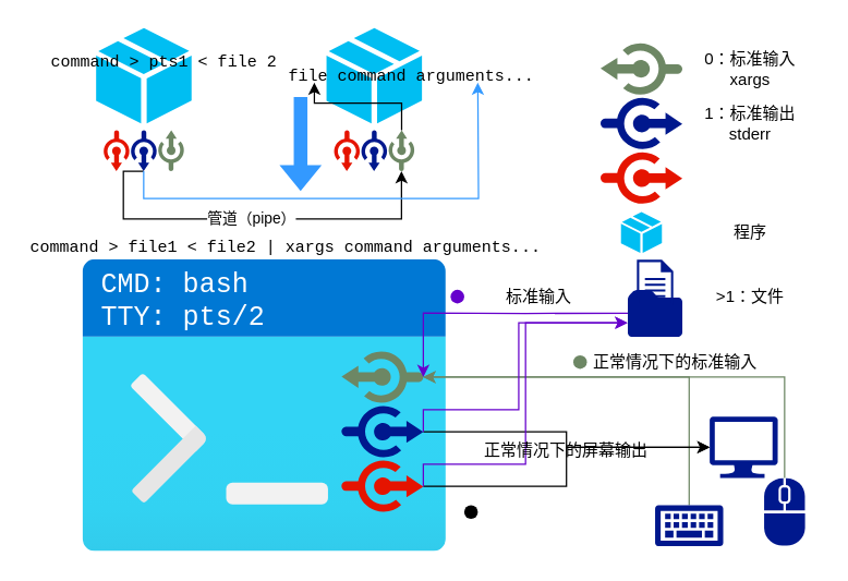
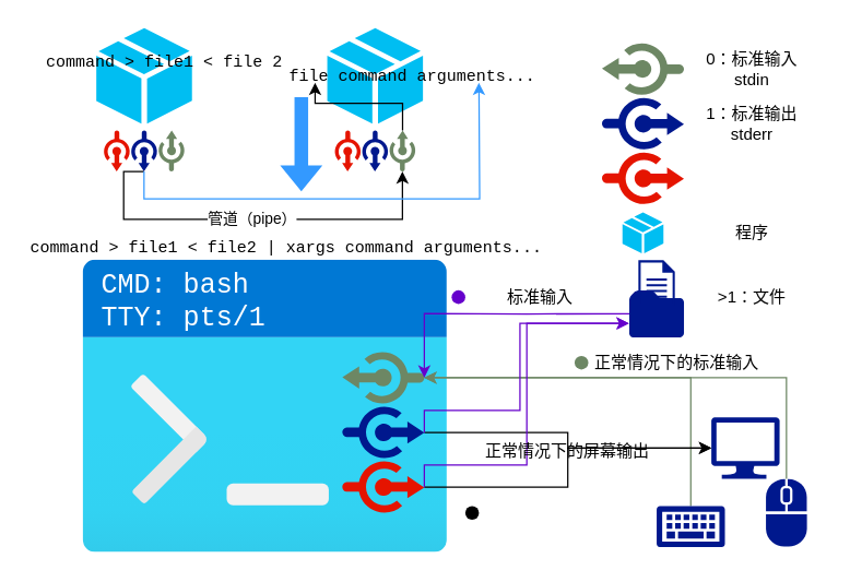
- <mxCell id="32" value="&lt;font face=&quot;Courier New&quot;&gt;command &amp;gt; pts1 &amp;lt; file 2&lt;/font&gt;" style="text;html=1;align=center;verticalAlign=middle;whiteSpace=wrap;rounded=0;" parent="30" vertex="1"><mxGeometry x="30" y="30" width="180" height="30" as="geometry" /></mxCell>
+ <mxCell id="32" value="&lt;font face=&quot;Courier New&quot;&gt;command &amp;gt; file1 &amp;lt; file 2&lt;/font&gt;" style="text;html=1;align=center;verticalAlign=middle;whiteSpace=wrap;rounded=0;" parent="30" vertex="1"><mxGeometry x="30" y="30" width="180" height="30" as="geometry" /></mxCell>
- <mxCell id="41" value="0：标准输入&lt;div&gt;xargs&lt;/div&gt;" style="text;html=1;align=center;verticalAlign=middle;whiteSpace=wrap;rounded=0;" parent="40" vertex="1"><mxGeometry x="500" y="30" width="100" height="40" as="geometry" /></mxCell>
+ <mxCell id="41" value="0：标准输入&lt;div&gt;stdin&lt;/div&gt;" style="text;html=1;align=center;verticalAlign=middle;whiteSpace=wrap;rounded=0;" parent="40" vertex="1"><mxGeometry x="500" y="30" width="100" height="40" as="geometry" /></mxCell>
- <mxCell id="7" value="&lt;font face=&quot;Courier New&quot; style=&quot;font-size: 20px; color: rgb(255, 255, 255);&quot;&gt;CMD: bash&lt;/font&gt;&lt;div&gt;&lt;font face=&quot;Courier New&quot; style=&quot;font-size: 20px; color: rgb(255, 255, 255);&quot;&gt;TTY: pts/2&lt;/font&gt;&lt;/div&gt;" style="text;html=1;align=left;verticalAlign=middle;whiteSpace=wrap;rounded=0;" parent="2" vertex="1"><mxGeometry x="12" y="10" width="238" height="40" as="geometry" /></mxCell>
+ <mxCell id="7" value="&lt;font face=&quot;Courier New&quot; style=&quot;font-size: 20px; color: rgb(255, 255, 255);&quot;&gt;CMD: bash&lt;/font&gt;&lt;div&gt;&lt;font face=&quot;Courier New&quot; style=&quot;font-size: 20px; color: rgb(255, 255, 255);&quot;&gt;TTY: pts/1&lt;/font&gt;&lt;/div&gt;" style="text;html=1;align=left;verticalAlign=middle;whiteSpace=wrap;rounded=0;" parent="2" vertex="1"><mxGeometry x="12" y="10" width="238" height="40" as="geometry" /></mxCell>
